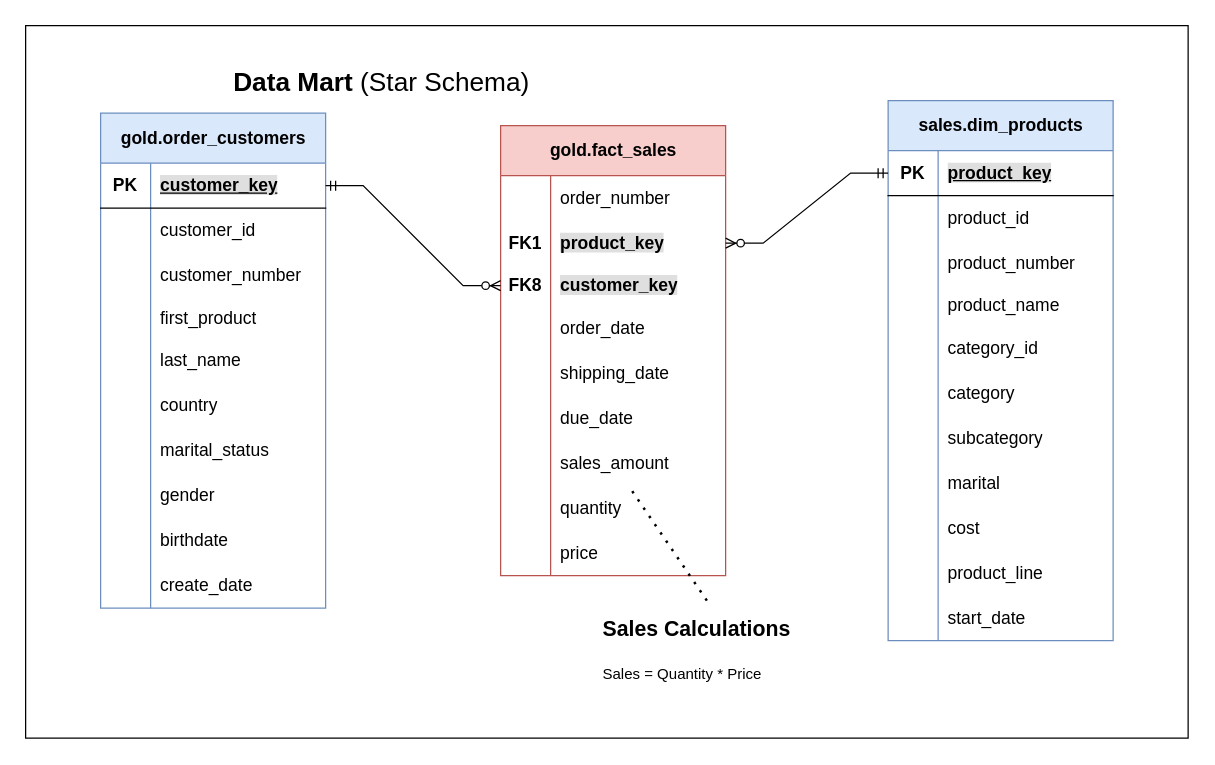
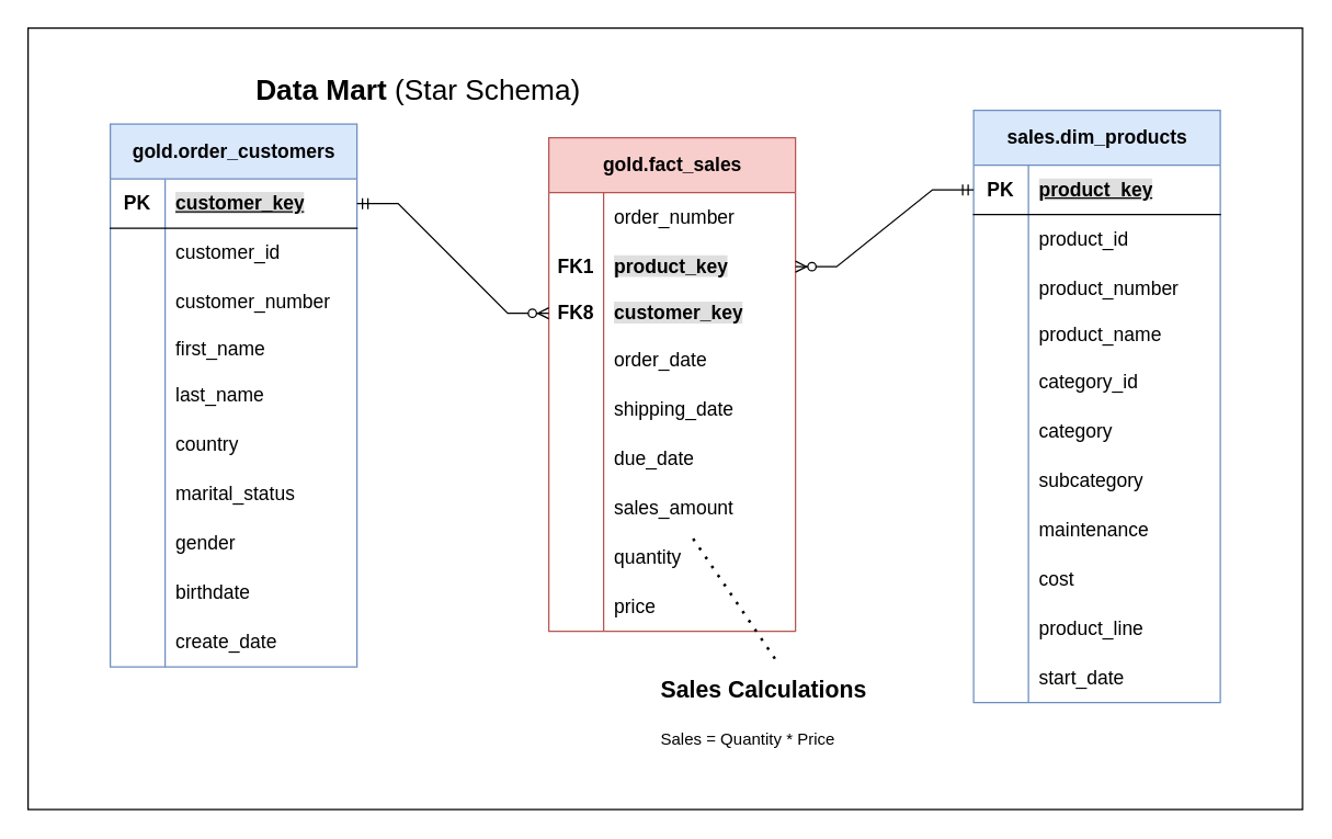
- <mxCell id="16" value="first_product" style="shape=partialRectangle;connectable=0;fillColor=none;top=0;left=0;bottom=0;right=0;align=left;spacingLeft=6;overflow=hidden;whiteSpace=wrap;html=1;fontSize=14;" parent="14" vertex="1"><mxGeometry x="40" width="140" height="32" as="geometry"><mxRectangle width="140" height="32" as="alternateBounds" /></mxGeometry></mxCell>
+ <mxCell id="16" value="first_name" style="shape=partialRectangle;connectable=0;fillColor=none;top=0;left=0;bottom=0;right=0;align=left;spacingLeft=6;overflow=hidden;whiteSpace=wrap;html=1;fontSize=14;" parent="14" vertex="1"><mxGeometry x="40" width="140" height="32" as="geometry"><mxRectangle width="140" height="32" as="alternateBounds" /></mxGeometry></mxCell>
- <mxCell id="59" value="marital" style="shape=partialRectangle;connectable=0;fillColor=none;top=0;left=0;bottom=0;right=0;align=left;spacingLeft=6;overflow=hidden;whiteSpace=wrap;html=1;fontSize=14;" parent="57" vertex="1"><mxGeometry x="40" width="140" height="36" as="geometry"><mxRectangle width="140" height="36" as="alternateBounds" /></mxGeometry></mxCell>
+ <mxCell id="59" value="maintenance" style="shape=partialRectangle;connectable=0;fillColor=none;top=0;left=0;bottom=0;right=0;align=left;spacingLeft=6;overflow=hidden;whiteSpace=wrap;html=1;fontSize=14;" parent="57" vertex="1"><mxGeometry x="40" width="140" height="36" as="geometry"><mxRectangle width="140" height="36" as="alternateBounds" /></mxGeometry></mxCell>
